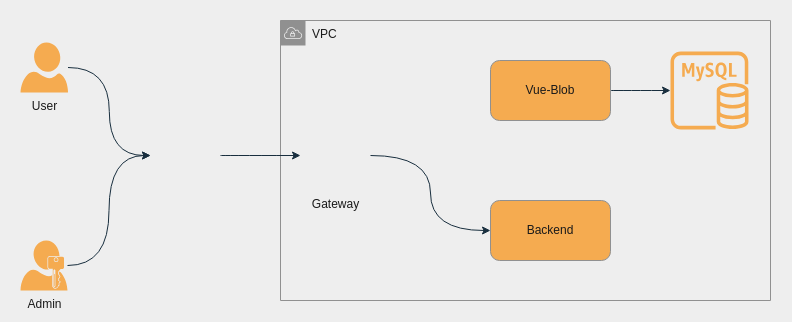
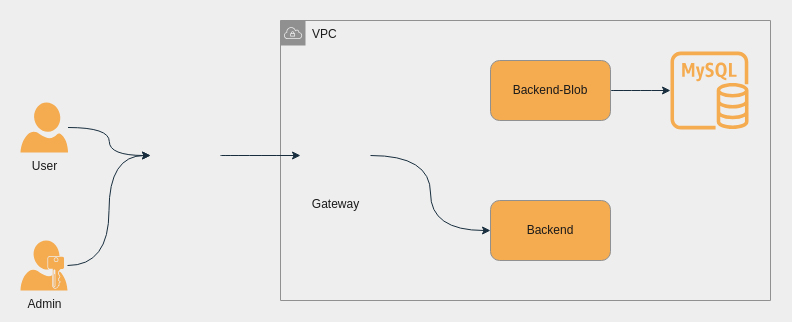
- <mxCell id="12" value="User" style="verticalLabelPosition=bottom;html=1;verticalAlign=top;align=center;strokeColor=none;shape=mxgraph.azure.user;rounded=1;fillColor=#F5AB50;fontColor=#1A1A1A;" parent="1" vertex="1"><mxGeometry x="20" y="42" width="47.5" height="50" as="geometry" /></mxCell>
+ <mxCell id="12" value="User" style="verticalLabelPosition=bottom;html=1;verticalAlign=top;align=center;strokeColor=none;shape=mxgraph.azure.user;rounded=1;fillColor=#F5AB50;fontColor=#1A1A1A;" parent="1" vertex="1"><mxGeometry x="20" y="102" width="47.5" height="50" as="geometry" /></mxCell>
- <mxCell id="5" value="Vue-Blob" style="whiteSpace=wrap;html=1;rounded=1;fillColor=#F5AB50;strokeColor=#909090;fontColor=#1A1A1A;" parent="1" vertex="1"><mxGeometry x="490" y="60" width="120" height="60" as="geometry" /></mxCell>
+ <mxCell id="5" value="Backend-Blob" style="whiteSpace=wrap;html=1;rounded=1;fillColor=#F5AB50;strokeColor=#909090;fontColor=#1A1A1A;" parent="1" vertex="1"><mxGeometry x="490" y="60" width="120" height="60" as="geometry" /></mxCell>
